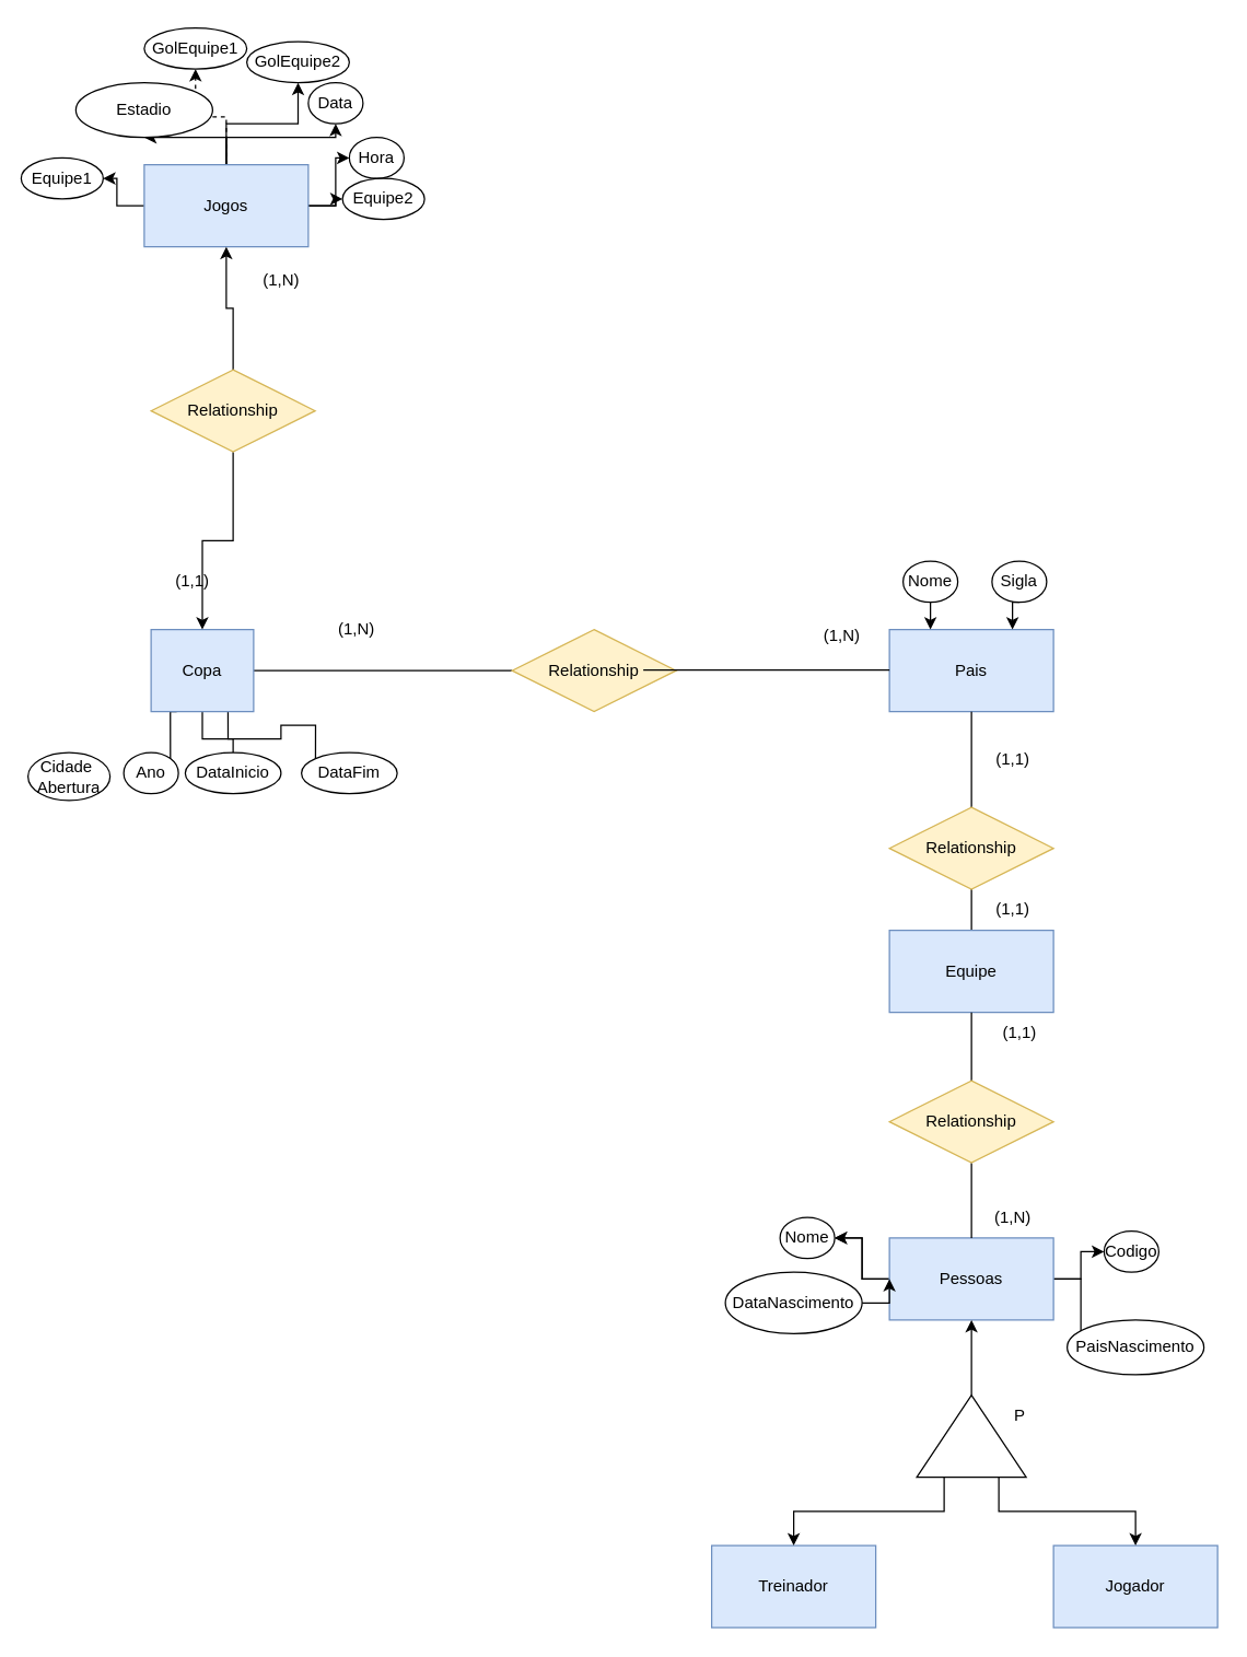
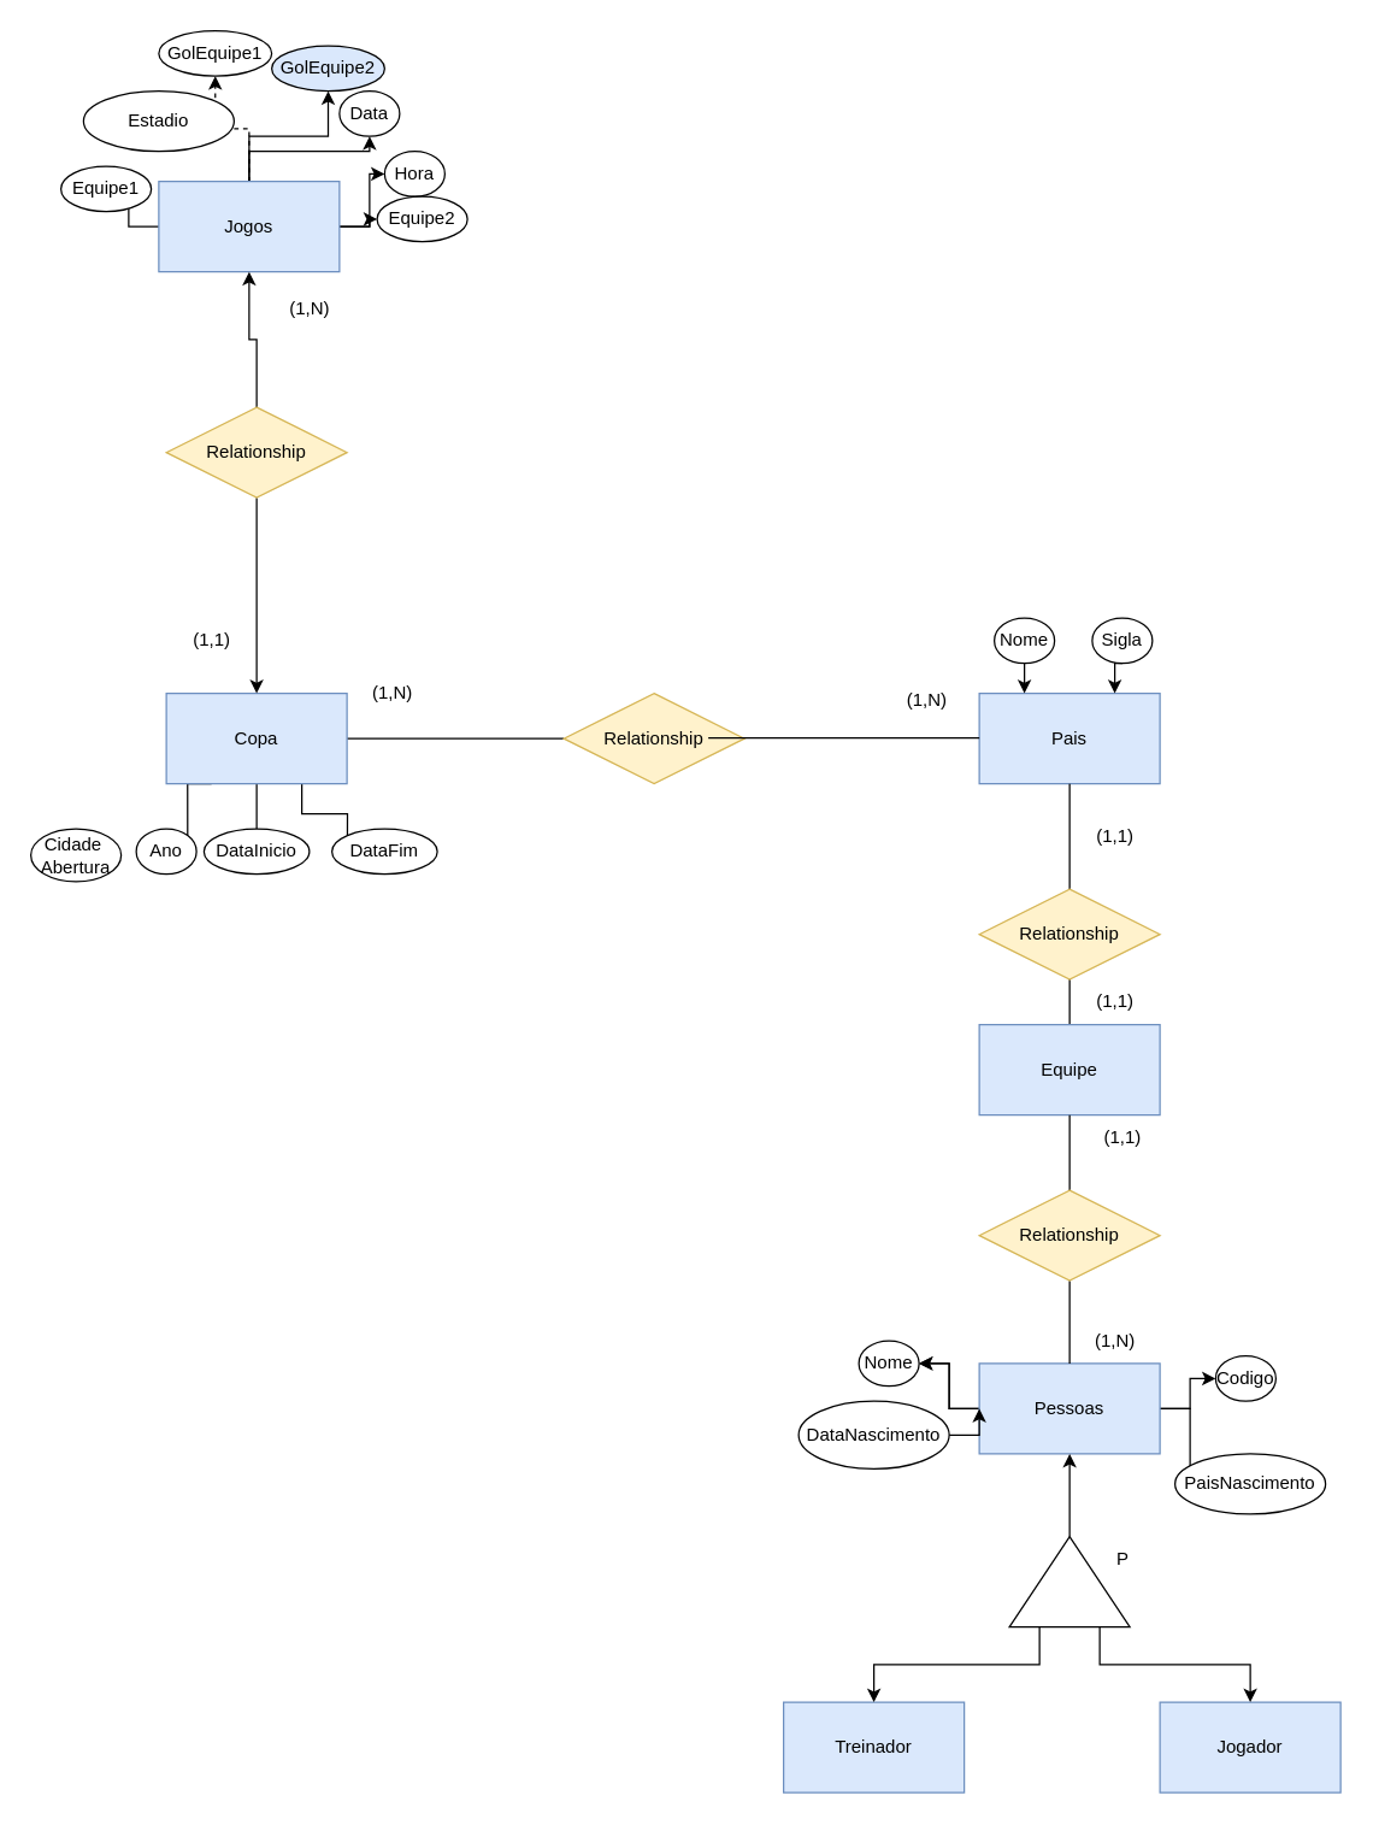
- <mxCell id="43" value="GolEquipe2" style="ellipse;whiteSpace=wrap;html=1;rounded=0;" parent="1" vertex="1"><mxGeometry x="180" y="30" width="75" height="30" as="geometry" /></mxCell>
+ <mxCell id="43" value="GolEquipe2" style="ellipse;whiteSpace=wrap;html=1;rounded=0;fillColor=#dae8fc;" parent="1" vertex="1"><mxGeometry x="180" y="30" width="75" height="30" as="geometry" /></mxCell>
- <mxCell id="30" value="" style="edgeStyle=orthogonalEdgeStyle;rounded=0;orthogonalLoop=1;jettySize=auto;html=1;" parent="1" source="36" target="37" edge="1"><mxGeometry relative="1" as="geometry" /></mxCell>
- <mxCell id="40" value="Equipe1" style="ellipse;whiteSpace=wrap;html=1;rounded=0;" parent="1" vertex="1"><mxGeometry x="15" y="115" width="60" height="30" as="geometry" /></mxCell>
+ <mxCell id="40" value="Equipe1" style="ellipse;whiteSpace=wrap;html=1;rounded=0;" parent="1" vertex="1"><mxGeometry x="40" y="110" width="60" height="30" as="geometry" /></mxCell>
- <mxCell id="11" value="Copa" style="rounded=0;whiteSpace=wrap;html=1;fillColor=#dae8fc;strokeColor=#6c8ebf;" parent="1" vertex="1"><mxGeometry x="110" y="460" width="75" height="60" as="geometry" /></mxCell>
+ <mxCell id="11" value="Copa" style="rounded=0;whiteSpace=wrap;html=1;fillColor=#dae8fc;strokeColor=#6c8ebf;" parent="1" vertex="1"><mxGeometry x="110" y="460" width="120" height="60" as="geometry" /></mxCell>
